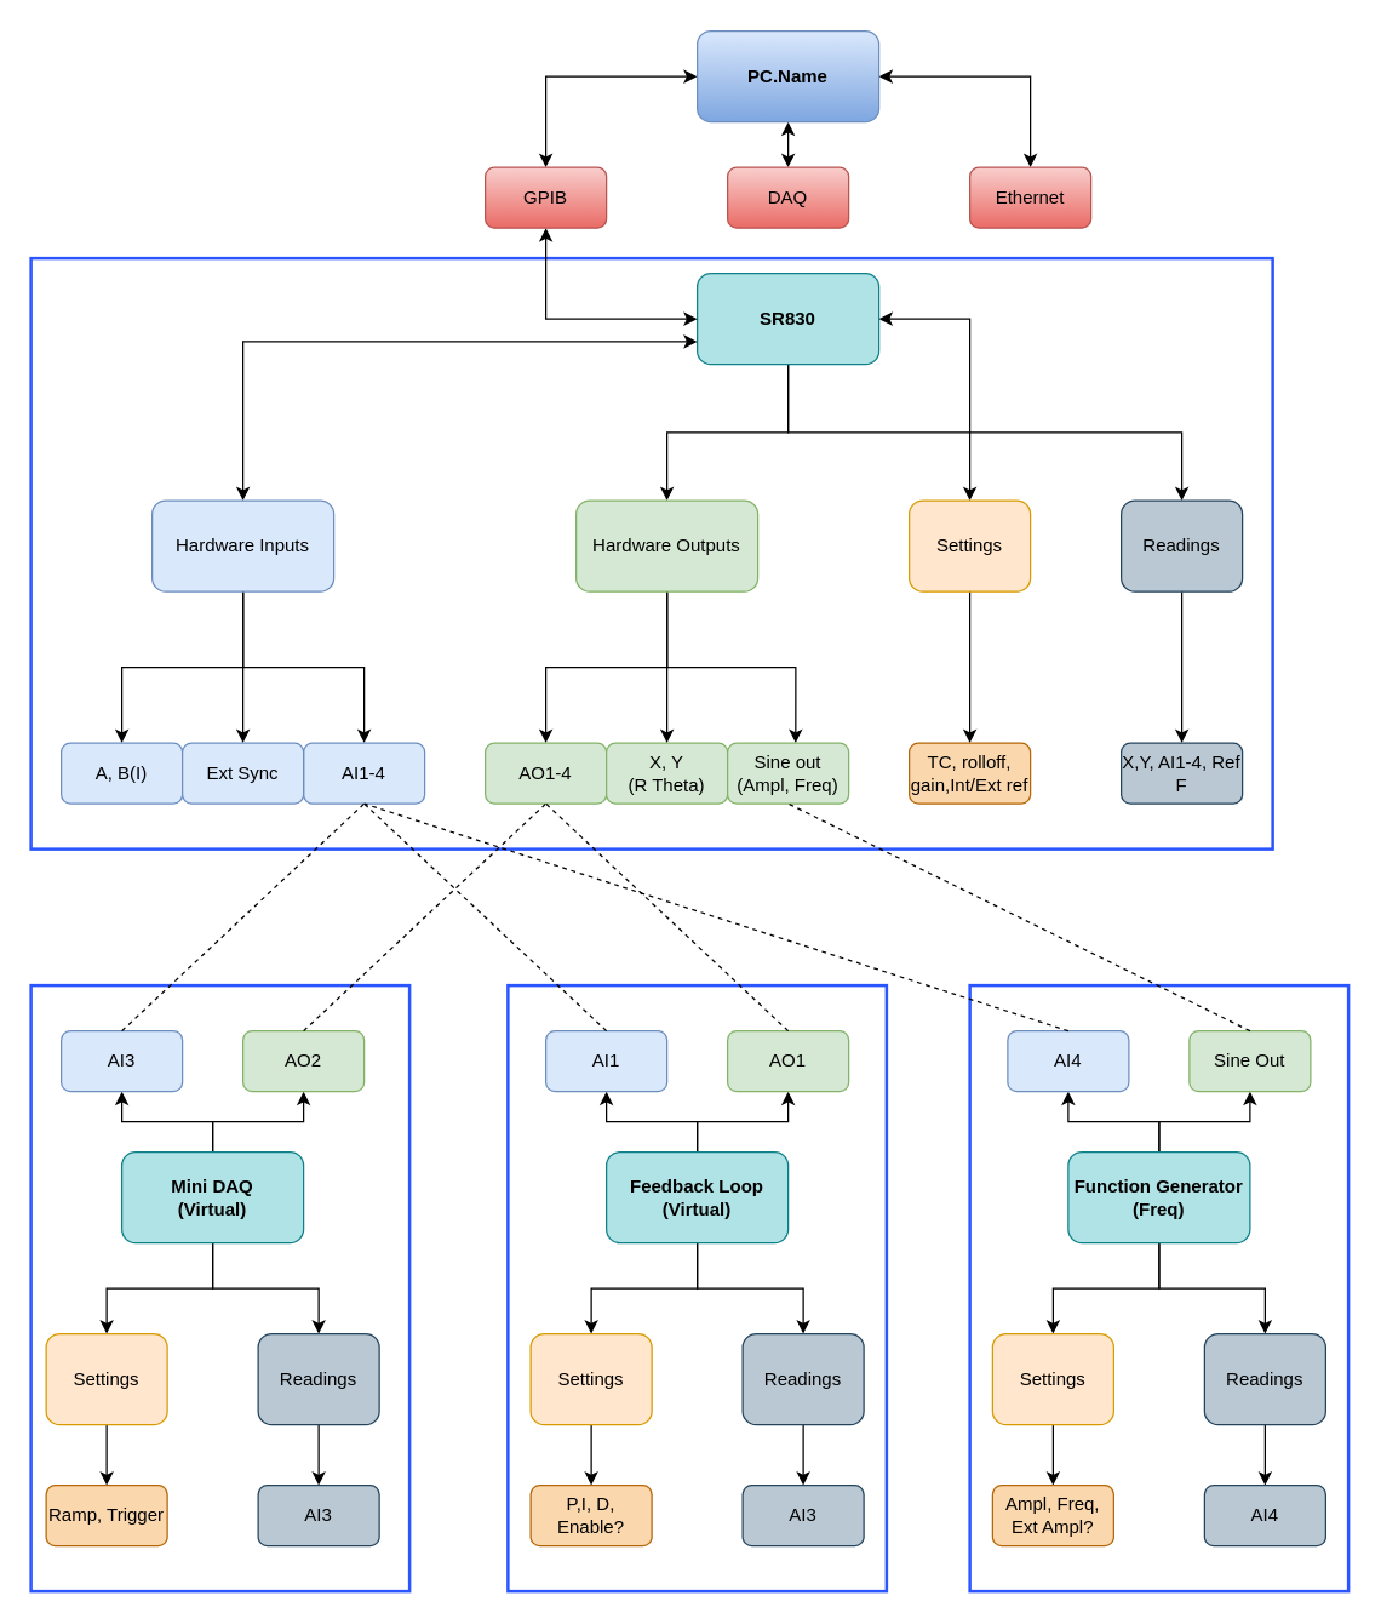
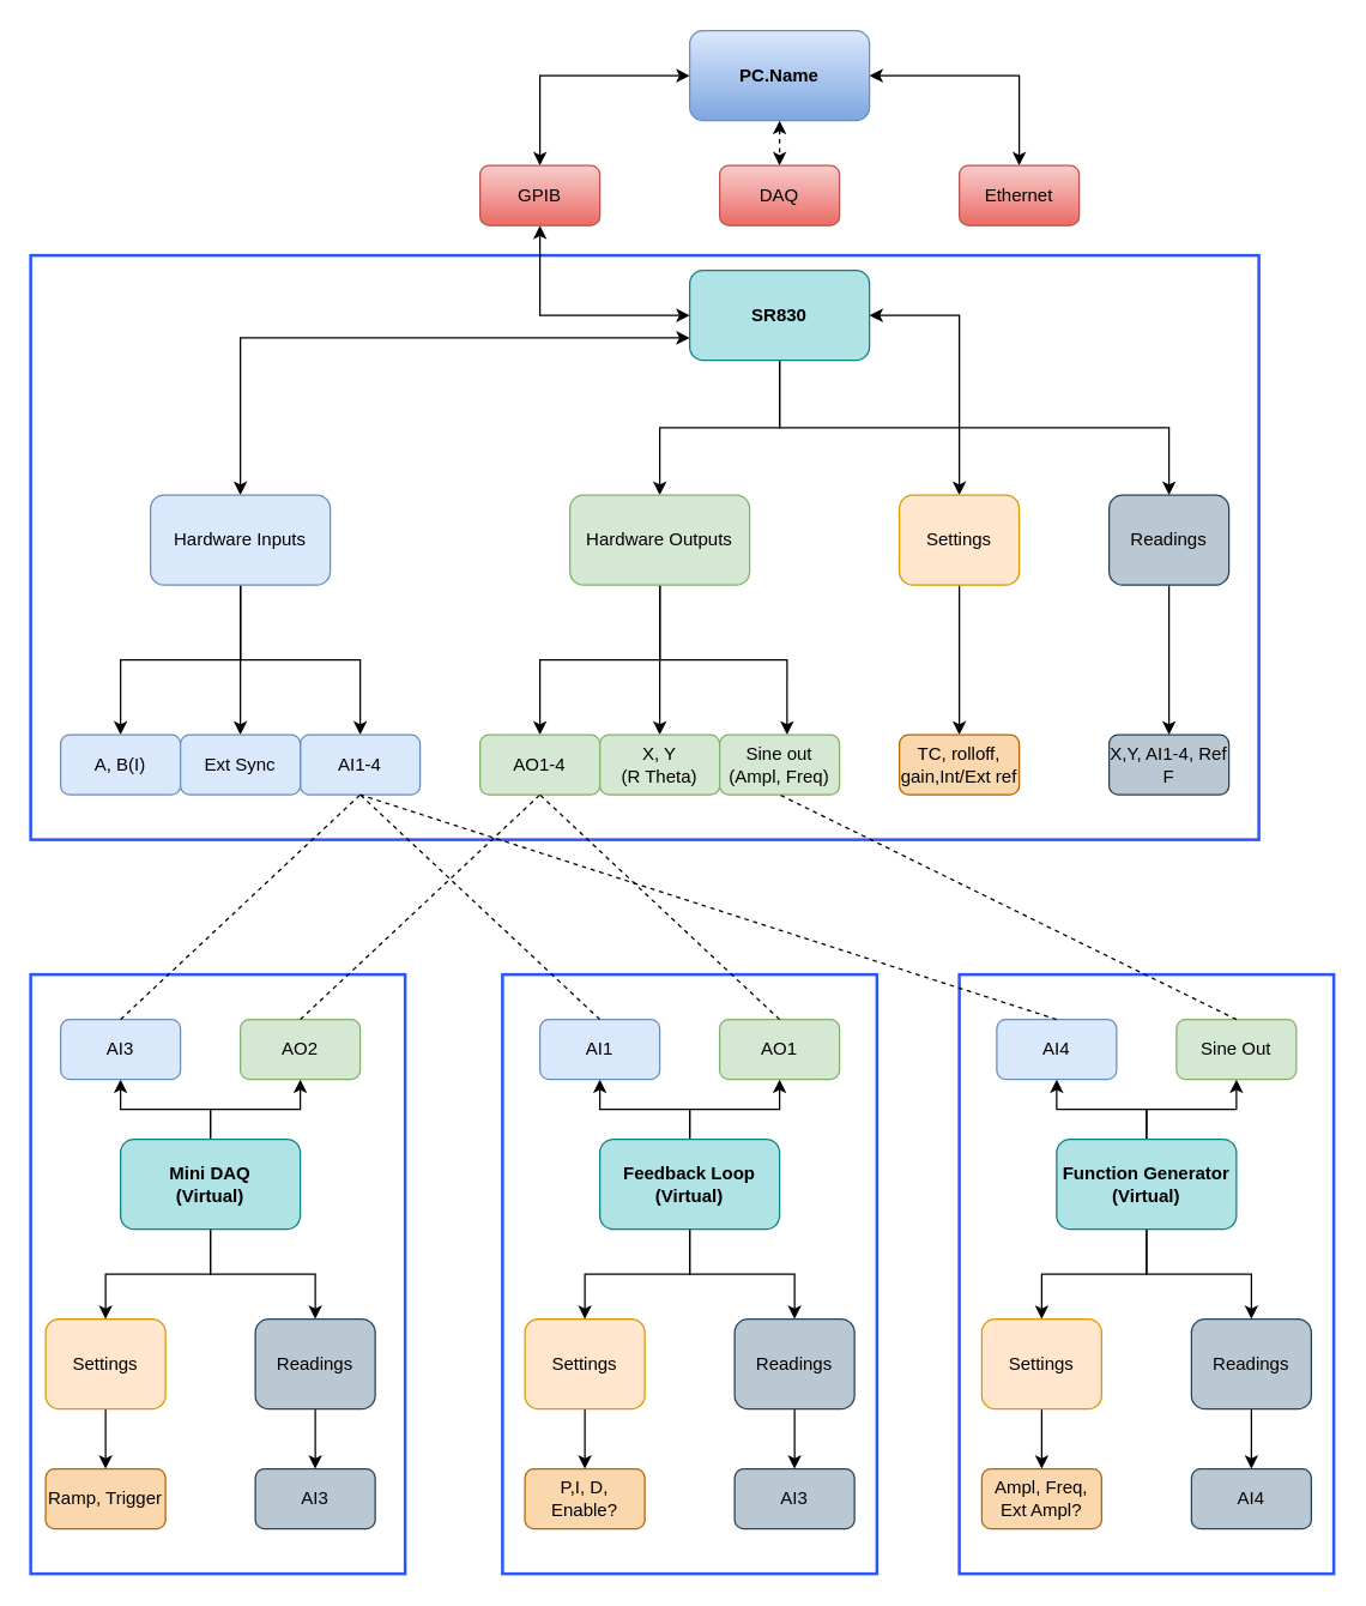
- <mxCell id="61" style="edgeStyle=orthogonalEdgeStyle;rounded=0;orthogonalLoop=1;jettySize=auto;html=1;exitX=0.5;exitY=1;exitDx=0;exitDy=0;entryX=0.5;entryY=0;entryDx=0;entryDy=0;startArrow=classic;startFill=1;" parent="1" source="63" target="67" edge="1"><mxGeometry relative="1" as="geometry" /></mxCell>
+ <mxCell id="61" style="edgeStyle=orthogonalEdgeStyle;rounded=0;orthogonalLoop=1;jettySize=auto;html=1;exitX=0.5;exitY=1;exitDx=0;exitDy=0;entryX=0.5;entryY=0;entryDx=0;entryDy=0;startArrow=classic;startFill=1;dashed=1;" parent="1" source="63" target="67" edge="1"><mxGeometry relative="1" as="geometry" /></mxCell>
- <mxCell id="73" value="&lt;b&gt;Function Generator (Freq)&lt;/b&gt;" style="rounded=1;whiteSpace=wrap;html=1;fillColor=#b0e3e6;strokeColor=#0e8088;" parent="1" vertex="1"><mxGeometry x="705" y="760" width="120" height="60" as="geometry" /></mxCell>
+ <mxCell id="73" value="&lt;b&gt;Function Generator (Virtual)&lt;/b&gt;" style="rounded=1;whiteSpace=wrap;html=1;fillColor=#b0e3e6;strokeColor=#0e8088;" parent="1" vertex="1"><mxGeometry x="705" y="760" width="120" height="60" as="geometry" /></mxCell>
